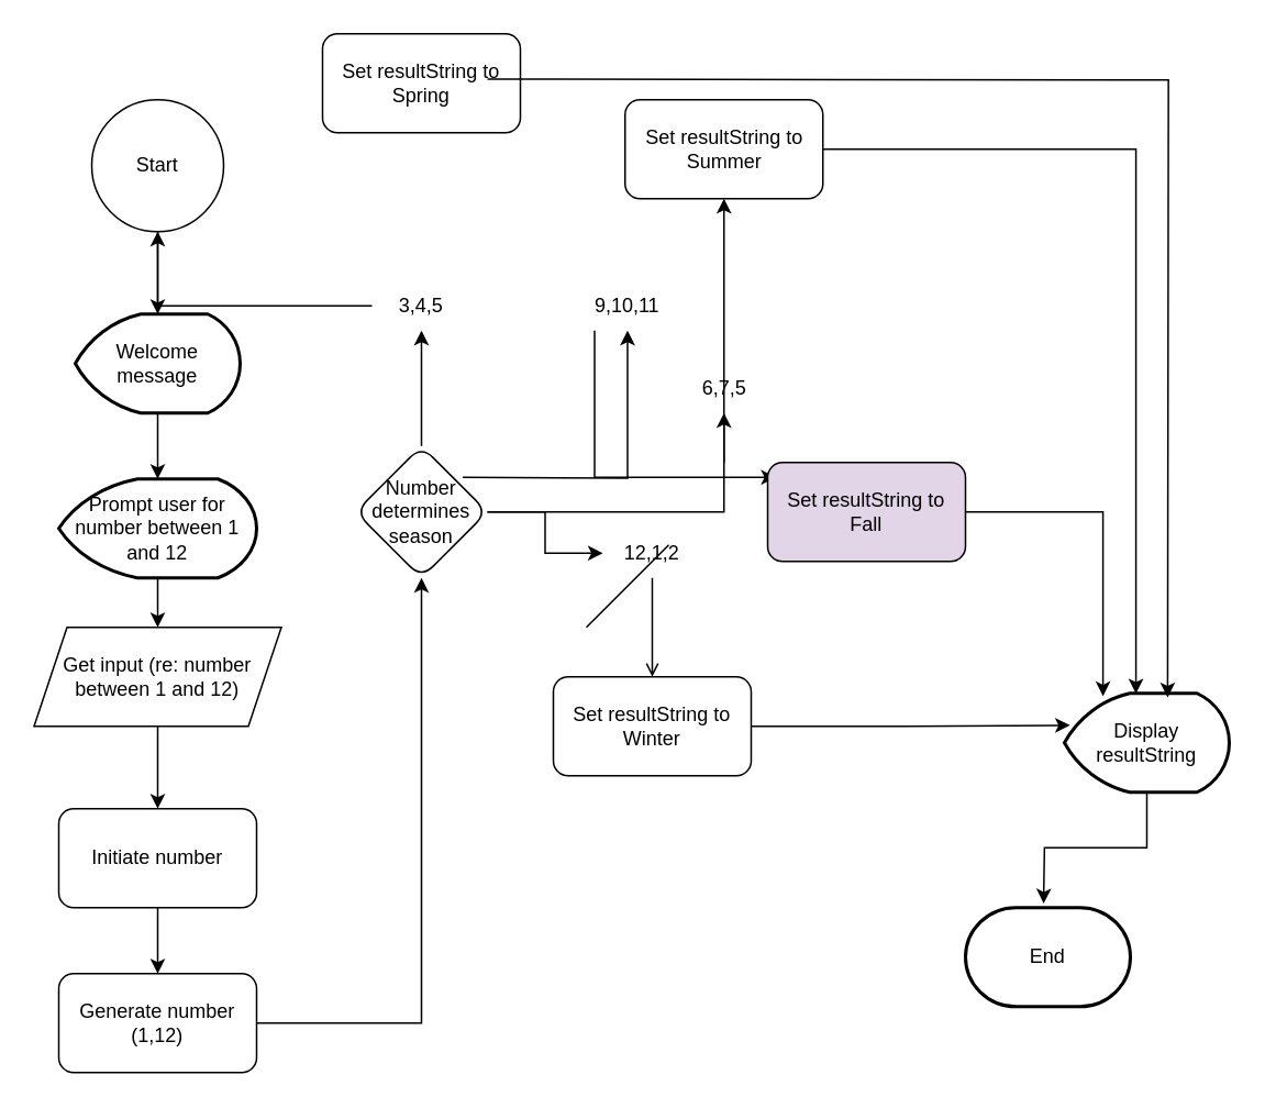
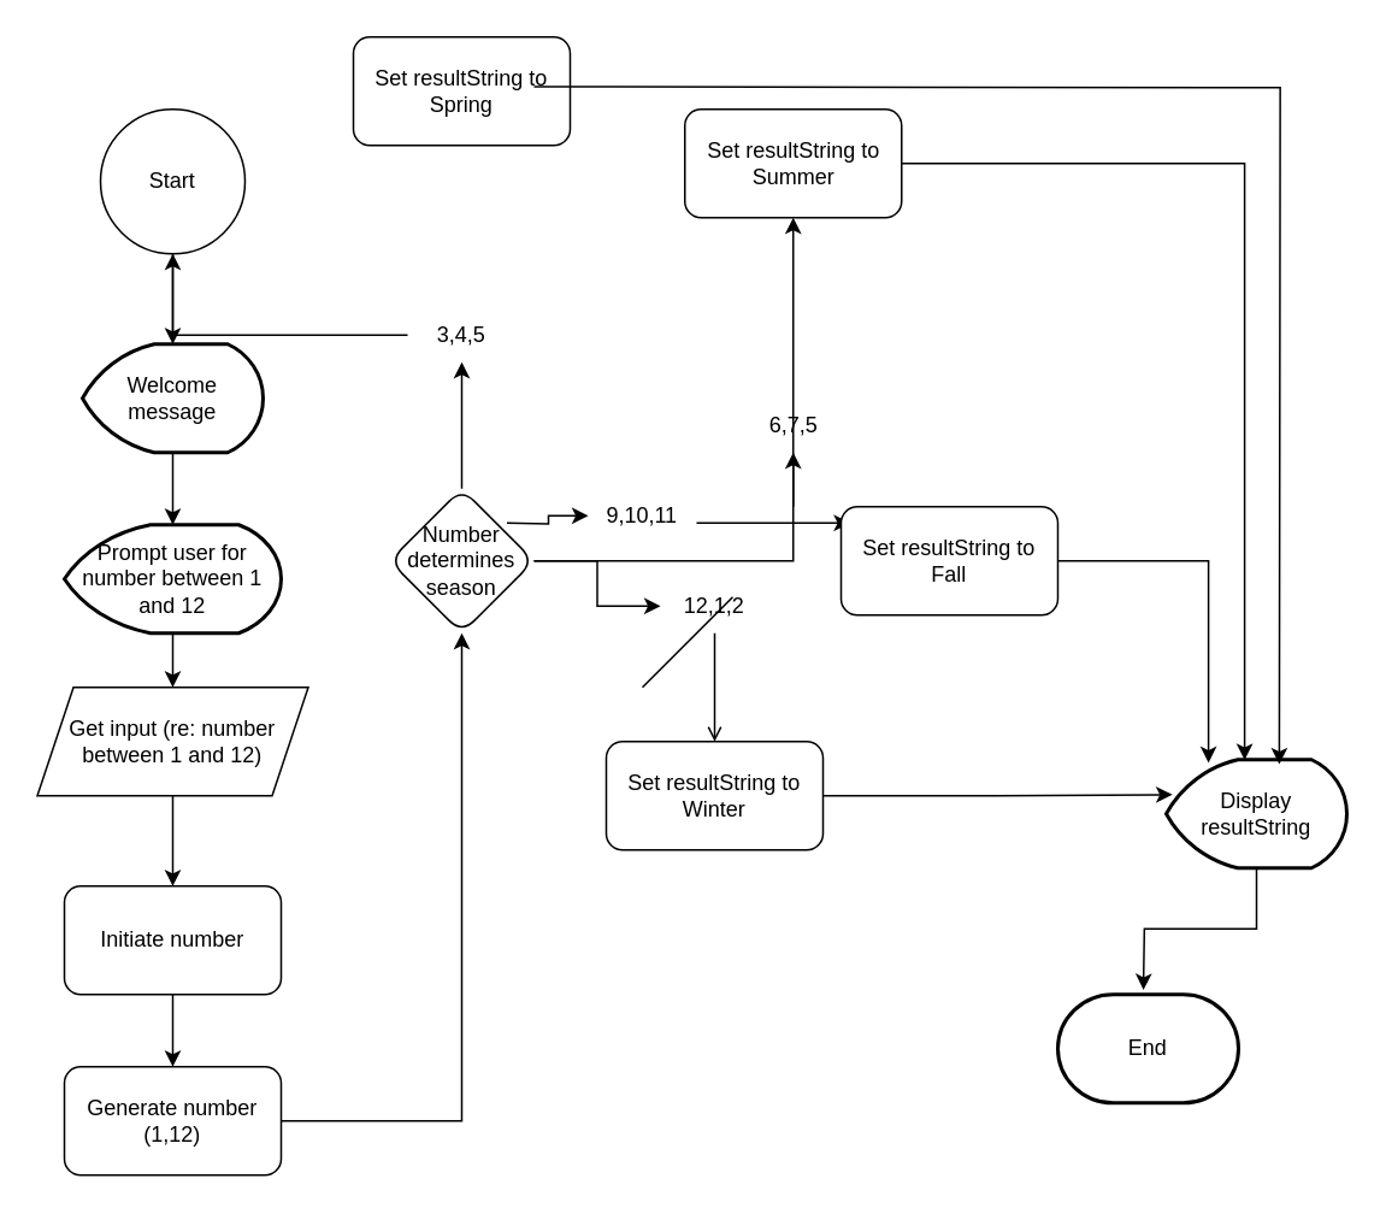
- <mxCell id="29" value="9,10,11" style="text;html=1;align=center;verticalAlign=middle;whiteSpace=wrap;rounded=0;" vertex="1" parent="1"><mxGeometry x="350" y="170" width="60" height="30" as="geometry" /></mxCell>
+ <mxCell id="29" value="9,10,11" style="text;html=1;align=center;verticalAlign=middle;whiteSpace=wrap;rounded=0;" vertex="1" parent="1"><mxGeometry x="325" y="270" width="60" height="30" as="geometry" /></mxCell>
- <mxCell id="20" value="Set resultString to Fall" style="whiteSpace=wrap;html=1;rounded=1;fillColor=#e1d5e7;" vertex="1" parent="1"><mxGeometry x="465" y="280" width="120" height="60" as="geometry" /></mxCell>
+ <mxCell id="20" value="Set resultString to Fall" style="whiteSpace=wrap;html=1;rounded=1;" vertex="1" parent="1"><mxGeometry x="465" y="280" width="120" height="60" as="geometry" /></mxCell>
